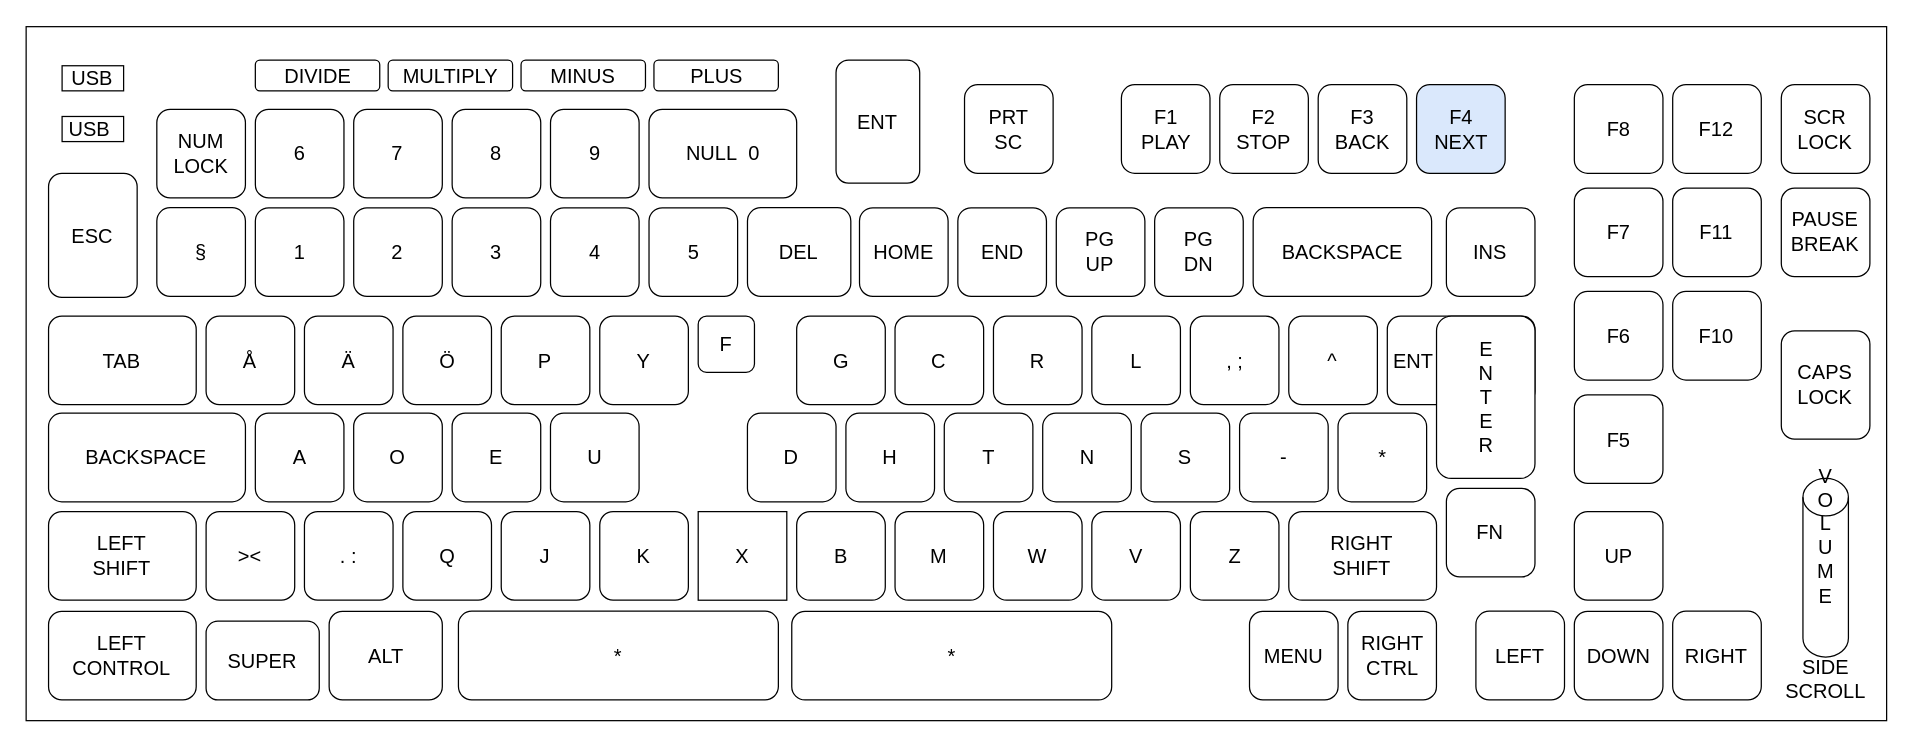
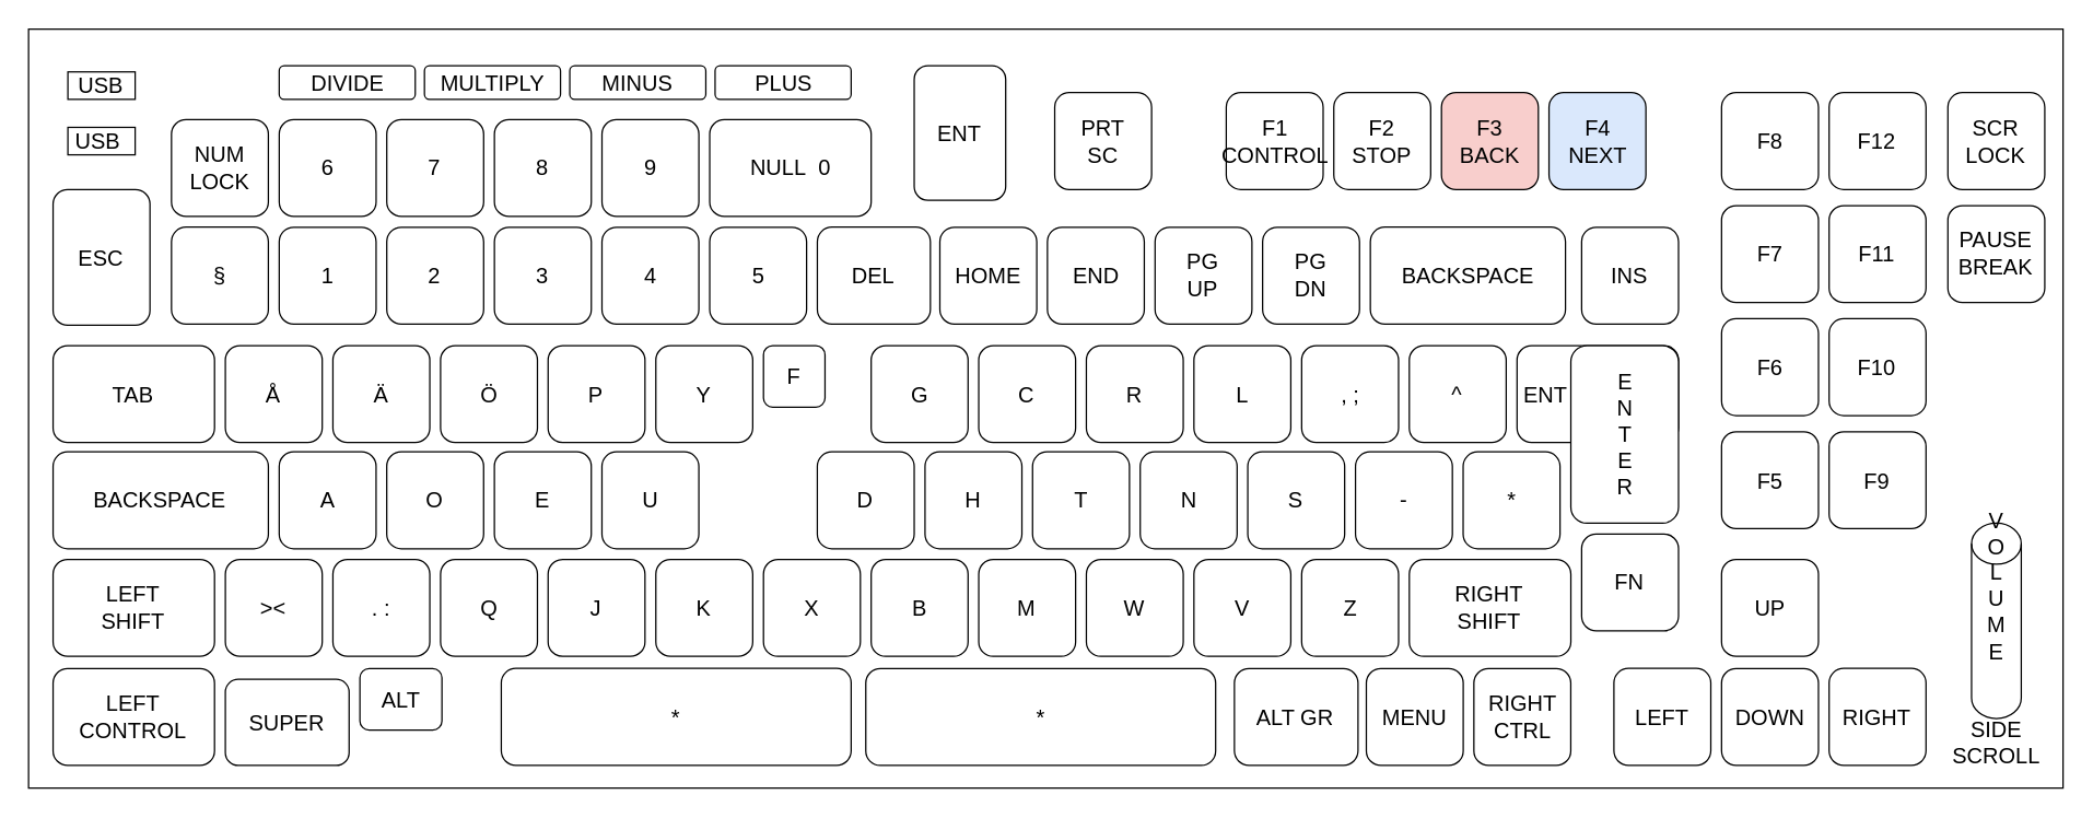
- <mxCell id="72" value="F1&lt;br&gt;PLAY" style="rounded=1;whiteSpace=wrap;html=1;fontSize=16;" vertex="1" parent="1"><mxGeometry x="896.502" y="67.112" width="70.87" height="70.87" as="geometry" /></mxCell>
+ <mxCell id="72" value="F1&lt;br&gt;CONTROL" style="rounded=1;whiteSpace=wrap;html=1;fontSize=16;" vertex="1" parent="1"><mxGeometry x="896.502" y="67.112" width="70.87" height="70.87" as="geometry" /></mxCell>
- <mxCell id="70" value="F3&lt;br&gt;BACK" style="rounded=1;whiteSpace=wrap;html=1;fontSize=16;" vertex="1" parent="1"><mxGeometry x="1053.918" y="67.118" width="70.87" height="70.87" as="geometry" /></mxCell>
+ <mxCell id="70" value="F3&lt;br&gt;BACK" style="rounded=1;whiteSpace=wrap;html=1;fontSize=16;fillColor=#f8cecc;" vertex="1" parent="1"><mxGeometry x="1053.918" y="67.118" width="70.87" height="70.87" as="geometry" /></mxCell>
- <mxCell id="94" value="CAPS&lt;br&gt;LOCK" style="rounded=1;whiteSpace=wrap;html=1;fontSize=16;" vertex="1" parent="1"><mxGeometry x="1424.36" y="263.96" width="70.87" height="86.62" as="geometry" /></mxCell>
+ <mxCell id="79" value="F9" style="rounded=1;whiteSpace=wrap;html=1;fontSize=16;" vertex="1" parent="1"><mxGeometry x="1337.485" y="315.155" width="70.87" height="70.87" as="geometry" /></mxCell>
- <mxCell id="52" value="X" style="whiteSpace=wrap;html=1;fontSize=16;rounded=0;" vertex="1" parent="1"><mxGeometry x="557.99" y="408.58" width="70.87" height="70.87" as="geometry" /></mxCell>
+ <mxCell id="52" value="X" style="rounded=1;whiteSpace=wrap;html=1;fontSize=16;" vertex="1" parent="1"><mxGeometry x="557.99" y="408.58" width="70.87" height="70.87" as="geometry" /></mxCell>
- <mxCell id="67" value="ALT" style="rounded=1;whiteSpace=wrap;html=1;fontSize=16;" vertex="1" parent="1"><mxGeometry x="262.78" y="488.37" width="90.52" height="70.83" as="geometry" /></mxCell>
+ <mxCell id="67" value="ALT" style="rounded=1;whiteSpace=wrap;html=1;fontSize=16;" vertex="1" parent="1"><mxGeometry x="262.78" y="488.37" width="60" height="45" as="geometry" /></mxCell>
+ <mxCell id="84" value="ALT GR" style="rounded=1;whiteSpace=wrap;html=1;fontSize=16;" vertex="1" parent="1"><mxGeometry x="902.46" y="488.32" width="90.42" height="70.87" as="geometry" /></mxCell>
